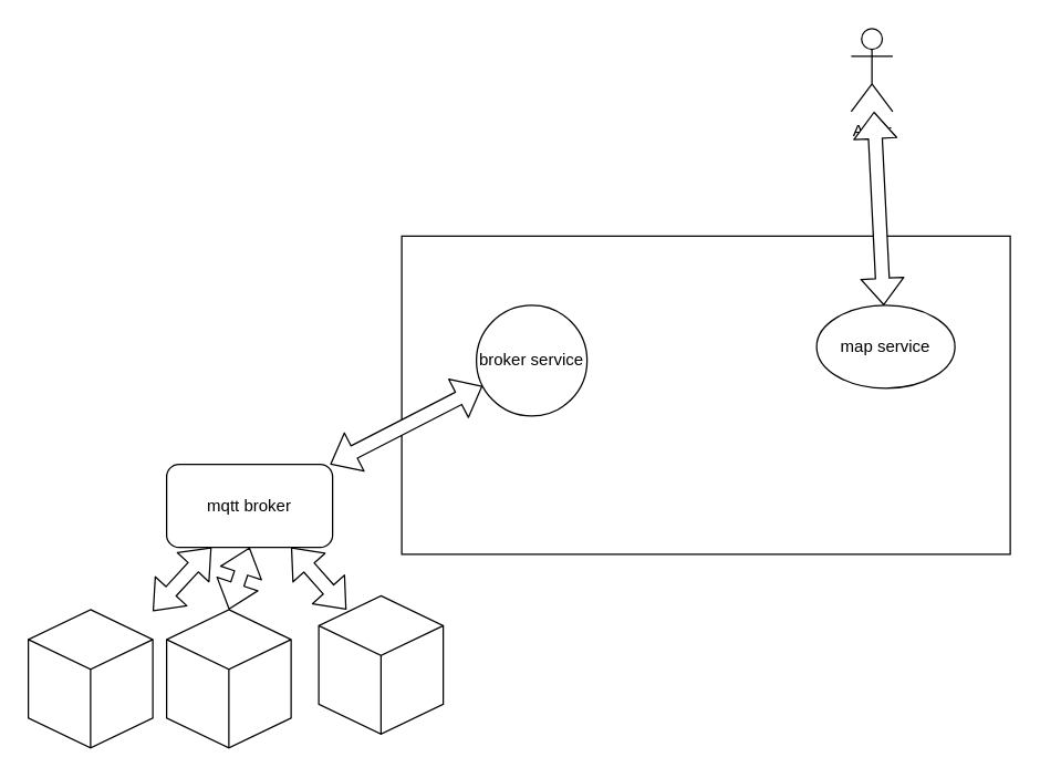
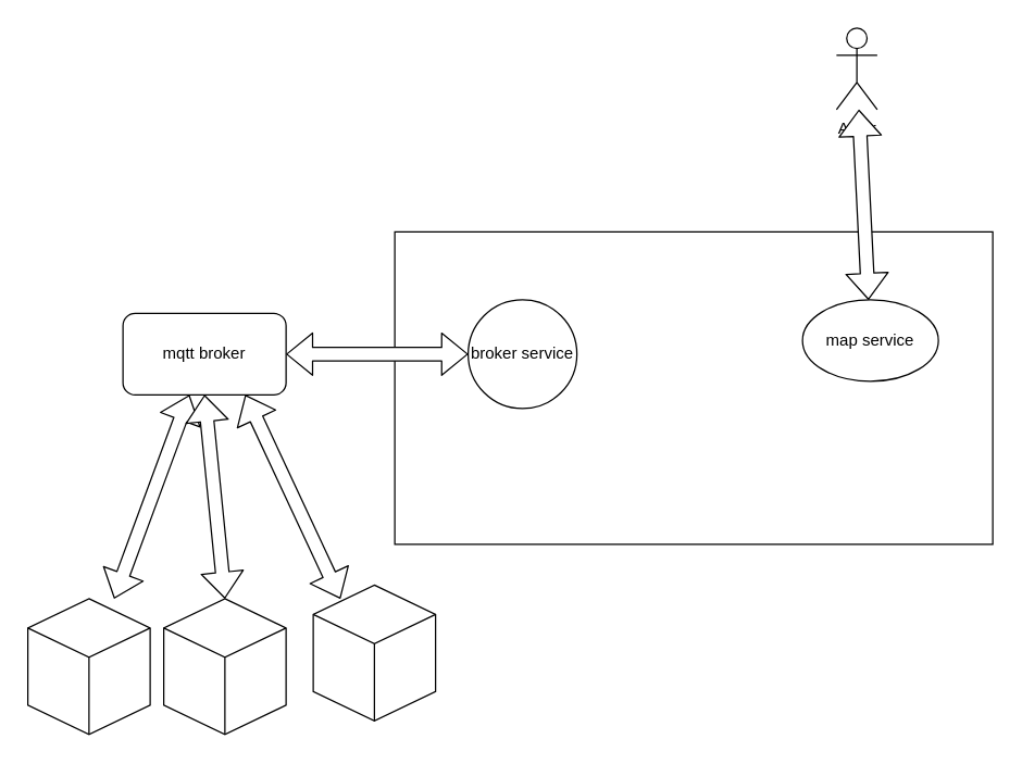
- <mxCell id="7" value="mqtt broker" style="rounded=1;whiteSpace=wrap;html=1;" vertex="1" parent="1"><mxGeometry x="120" y="335" width="120" height="60" as="geometry" /></mxCell>
+ <mxCell id="7" value="mqtt broker" style="rounded=1;whiteSpace=wrap;html=1;" vertex="1" parent="1"><mxGeometry x="90" y="230" width="120" height="60" as="geometry" /></mxCell>
